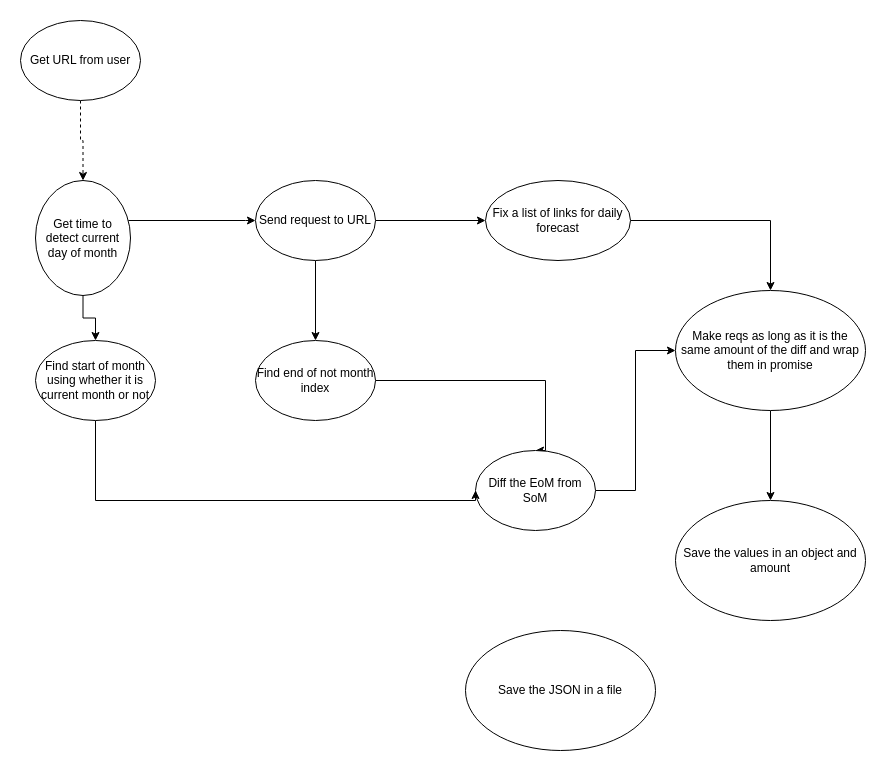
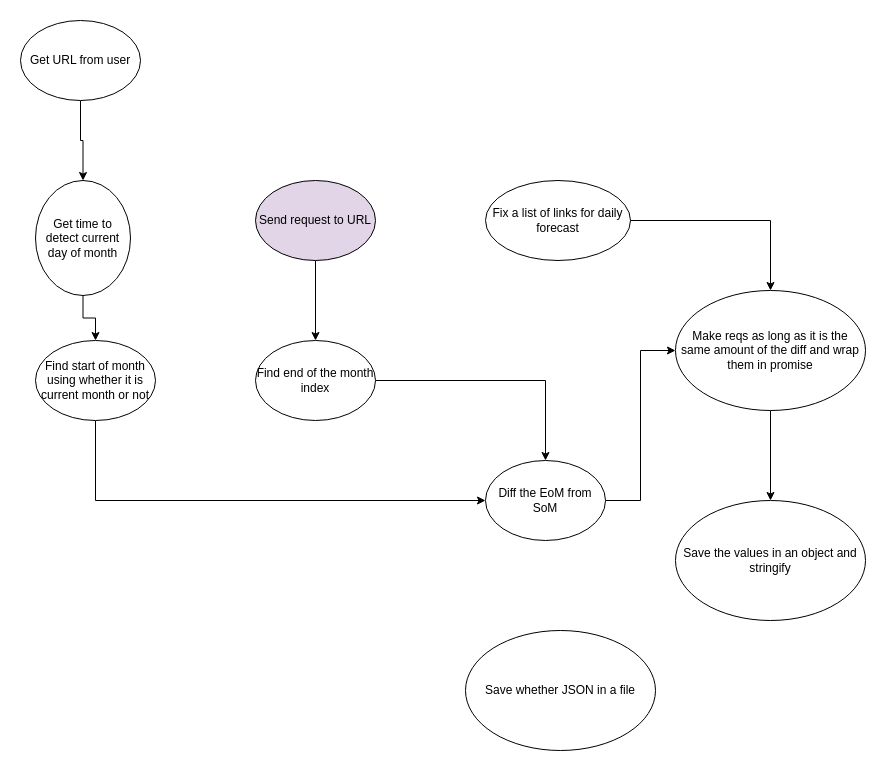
- <mxCell id="2" style="edgeStyle=orthogonalEdgeStyle;rounded=0;orthogonalLoop=1;jettySize=auto;html=1;dashed=1;" parent="1" source="3" target="6" edge="1"><mxGeometry relative="1" as="geometry" /></mxCell>
+ <mxCell id="2" style="edgeStyle=orthogonalEdgeStyle;rounded=0;orthogonalLoop=1;jettySize=auto;html=1;" parent="1" source="3" target="6" edge="1"><mxGeometry relative="1" as="geometry" /></mxCell>
- <mxCell id="4" style="edgeStyle=orthogonalEdgeStyle;rounded=0;orthogonalLoop=1;jettySize=auto;html=1;" parent="1" source="6" target="9" edge="1"><mxGeometry relative="1" as="geometry"><Array as="points"><mxPoint x="245" y="220" /><mxPoint x="245" y="220" /></Array></mxGeometry></mxCell>
- <mxCell id="9" value="Send request to URL" style="ellipse;whiteSpace=wrap;html=1;" parent="1" vertex="1"><mxGeometry x="255" y="180" width="120" height="80" as="geometry" /></mxCell>
+ <mxCell id="9" value="Send request to URL" style="ellipse;whiteSpace=wrap;html=1;fillColor=#e1d5e7;" parent="1" vertex="1"><mxGeometry x="255" y="180" width="120" height="80" as="geometry" /></mxCell>
- <mxCell id="7" style="edgeStyle=orthogonalEdgeStyle;rounded=0;orthogonalLoop=1;jettySize=auto;html=1;entryX=0;entryY=0.5;entryDx=0;entryDy=0;" parent="1" source="9" target="17" edge="1"><mxGeometry relative="1" as="geometry" /></mxCell>
- <mxCell id="11" value="Find end of not month index" style="ellipse;whiteSpace=wrap;html=1;" parent="1" vertex="1"><mxGeometry x="255" y="340" width="120" height="80" as="geometry" /></mxCell>
+ <mxCell id="11" value="Find end of the month index" style="ellipse;whiteSpace=wrap;html=1;" parent="1" vertex="1"><mxGeometry x="255" y="340" width="120" height="80" as="geometry" /></mxCell>
- <mxCell id="13" value="Diff the EoM from SoM" style="ellipse;whiteSpace=wrap;html=1;" parent="1" vertex="1"><mxGeometry x="475" y="450" width="120" height="80" as="geometry" /></mxCell>
+ <mxCell id="13" value="Diff the EoM from SoM" style="ellipse;whiteSpace=wrap;html=1;" parent="1" vertex="1"><mxGeometry x="485" y="460" width="120" height="80" as="geometry" /></mxCell>
- <mxCell id="18" value="Save the values in an object and amount" style="ellipse;whiteSpace=wrap;html=1;" parent="1" vertex="1"><mxGeometry x="675" y="500" width="190" height="120" as="geometry" /></mxCell>
+ <mxCell id="18" value="Save the values in an object and stringify" style="ellipse;whiteSpace=wrap;html=1;" parent="1" vertex="1"><mxGeometry x="675" y="500" width="190" height="120" as="geometry" /></mxCell>
- <mxCell id="19" value="Save the JSON in a file" style="ellipse;whiteSpace=wrap;html=1;" parent="1" vertex="1"><mxGeometry x="465" y="630" width="190" height="120" as="geometry" /></mxCell>
+ <mxCell id="19" value="Save whether JSON in a file" style="ellipse;whiteSpace=wrap;html=1;" parent="1" vertex="1"><mxGeometry x="465" y="630" width="190" height="120" as="geometry" /></mxCell>
